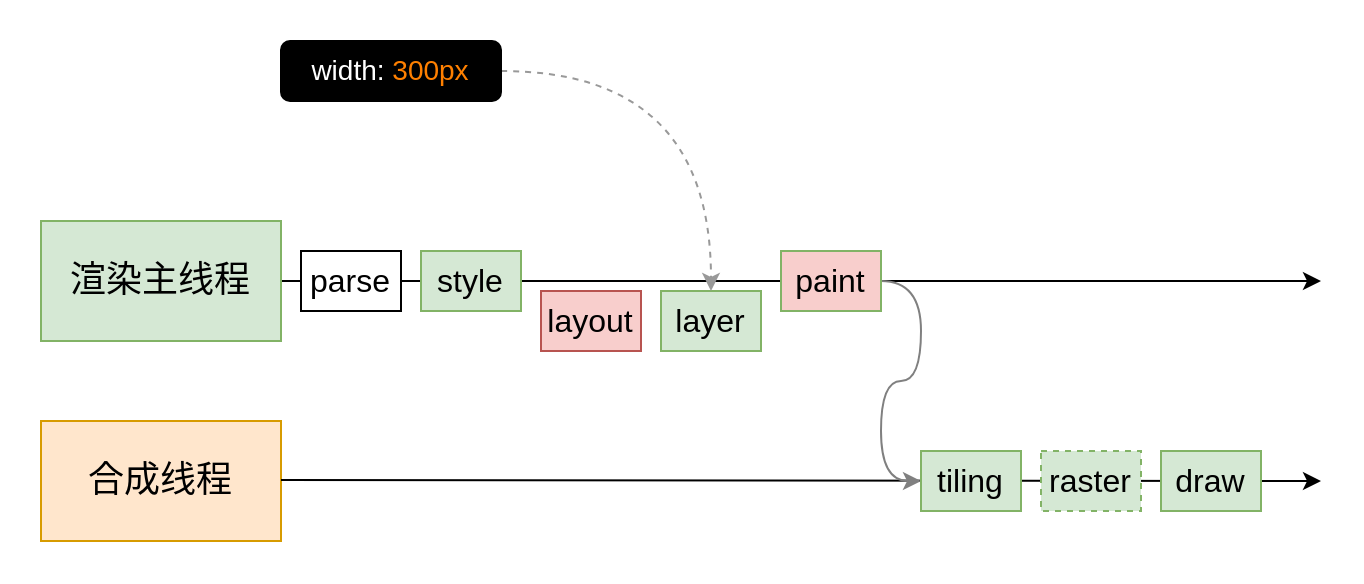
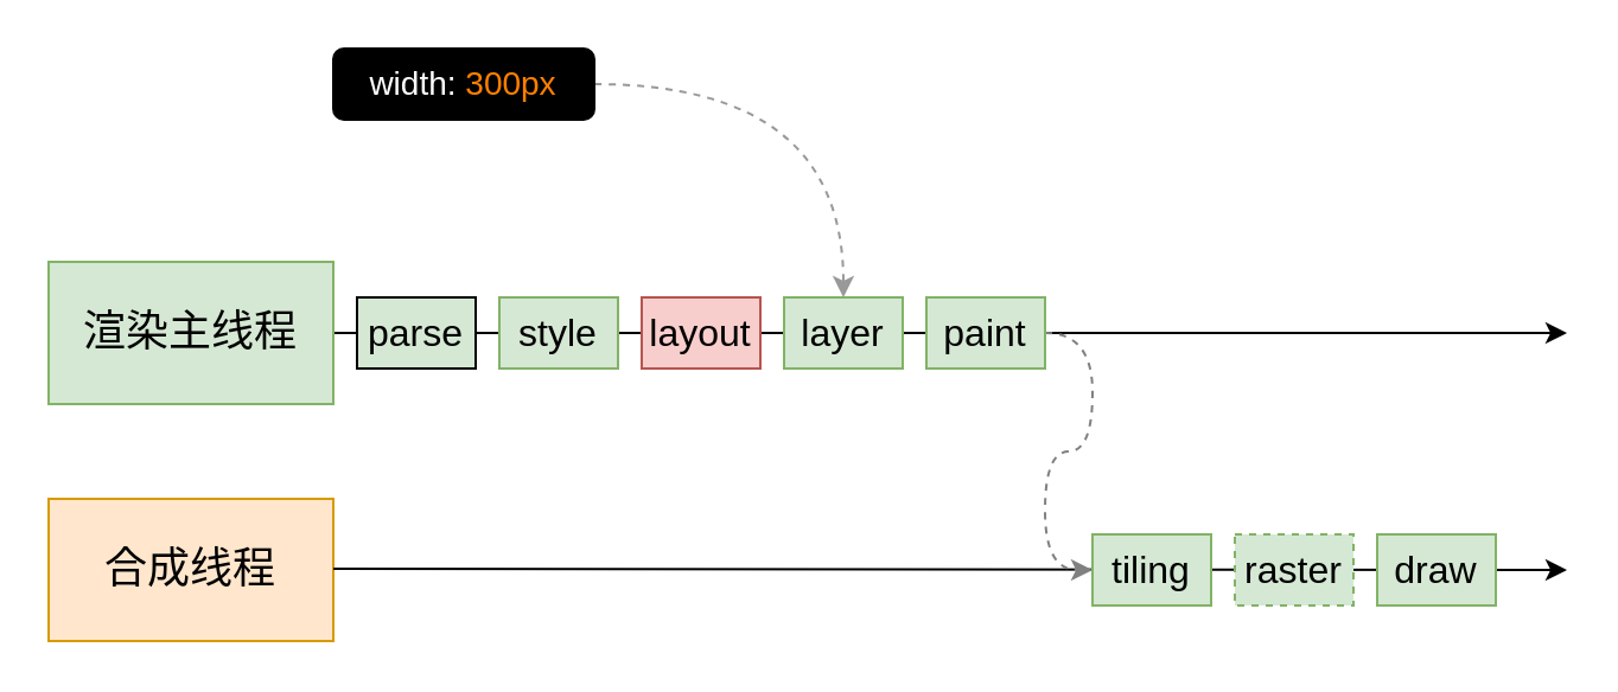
- <mxCell id="4" value="parse" style="rounded=0;whiteSpace=wrap;html=1;fontSize=16;" vertex="1" parent="1"><mxGeometry x="150" y="125" width="50" height="30" as="geometry" /></mxCell>
+ <mxCell id="4" value="parse" style="rounded=0;whiteSpace=wrap;html=1;fontSize=16;fillColor=#d5e8d4;" vertex="1" parent="1"><mxGeometry x="150" y="125" width="50" height="30" as="geometry" /></mxCell>
- <mxCell id="11" value="paint" style="rounded=0;whiteSpace=wrap;html=1;fontSize=16;fillColor=#f8cecc;strokeColor=#82b366;" vertex="1" parent="1"><mxGeometry x="390" y="125" width="50" height="30" as="geometry" /></mxCell>
+ <mxCell id="11" value="paint" style="rounded=0;whiteSpace=wrap;html=1;fontSize=16;fillColor=#d5e8d4;strokeColor=#82b366;" vertex="1" parent="1"><mxGeometry x="390" y="125" width="50" height="30" as="geometry" /></mxCell>
- <mxCell id="8" value="layout" style="rounded=0;whiteSpace=wrap;html=1;fontSize=16;fillColor=#f8cecc;strokeColor=#b85450;" vertex="1" parent="1"><mxGeometry x="270" y="145" width="50" height="30" as="geometry" /></mxCell>
+ <mxCell id="8" value="layout" style="rounded=0;whiteSpace=wrap;html=1;fontSize=16;fillColor=#f8cecc;strokeColor=#b85450;" vertex="1" parent="1"><mxGeometry x="270" y="125" width="50" height="30" as="geometry" /></mxCell>
- <mxCell id="9" value="layer" style="rounded=0;whiteSpace=wrap;html=1;fontSize=16;fillColor=#d5e8d4;strokeColor=#82b366;" vertex="1" parent="1"><mxGeometry x="330" y="145" width="50" height="30" as="geometry" /></mxCell>
+ <mxCell id="9" value="layer" style="rounded=0;whiteSpace=wrap;html=1;fontSize=16;fillColor=#d5e8d4;strokeColor=#82b366;" vertex="1" parent="1"><mxGeometry x="330" y="125" width="50" height="30" as="geometry" /></mxCell>
- <mxCell id="10" style="edgeStyle=orthogonalEdgeStyle;orthogonalLoop=1;jettySize=auto;html=1;entryX=0;entryY=0.5;entryDx=0;entryDy=0;dashed=0;curved=1;strokeColor=#808080;" edge="1" parent="1" source="11" target="12"><mxGeometry relative="1" as="geometry" /></mxCell>
+ <mxCell id="10" style="edgeStyle=orthogonalEdgeStyle;orthogonalLoop=1;jettySize=auto;html=1;entryX=0;entryY=0.5;entryDx=0;entryDy=0;dashed=1;curved=1;strokeColor=#808080;" edge="1" parent="1" source="11" target="12"><mxGeometry relative="1" as="geometry" /></mxCell>
